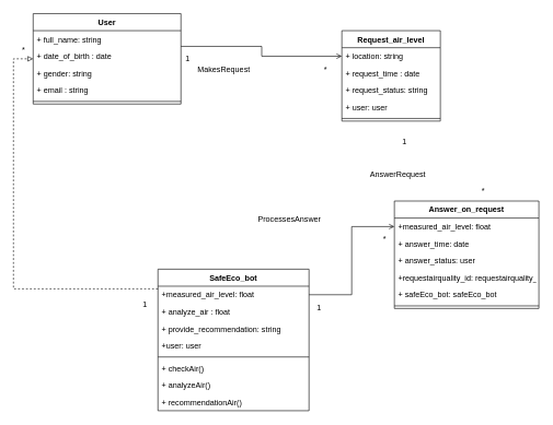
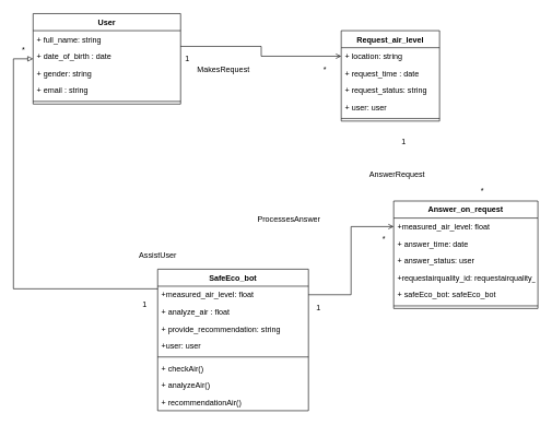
- <mxCell id="32" style="edgeStyle=orthogonalEdgeStyle;rounded=0;orthogonalLoop=1;jettySize=auto;html=1;endArrow=block;endFill=0;dashed=1;" parent="1" source="14" target="2" edge="1"><mxGeometry relative="1" as="geometry"><mxPoint x="70" y="510" as="sourcePoint" /><mxPoint x="234" y="45" as="targetPoint" /><Array as="points"><mxPoint x="20" y="440" /><mxPoint x="20" y="89" /></Array></mxGeometry></mxCell>
+ <mxCell id="32" style="edgeStyle=orthogonalEdgeStyle;rounded=0;orthogonalLoop=1;jettySize=auto;html=1;endArrow=block;endFill=0;" parent="1" source="14" target="2" edge="1"><mxGeometry relative="1" as="geometry"><mxPoint x="70" y="510" as="sourcePoint" /><mxPoint x="234" y="45" as="targetPoint" /><Array as="points"><mxPoint x="20" y="440" /><mxPoint x="20" y="89" /></Array></mxGeometry></mxCell>
+ <mxCell id="36" value="AssistUser" style="text;html=1;align=center;verticalAlign=middle;resizable=0;points=[];autosize=1;strokeColor=none;fillColor=none;" parent="1" vertex="1"><mxGeometry x="205" y="380" width="70" height="20" as="geometry" /></mxCell>
